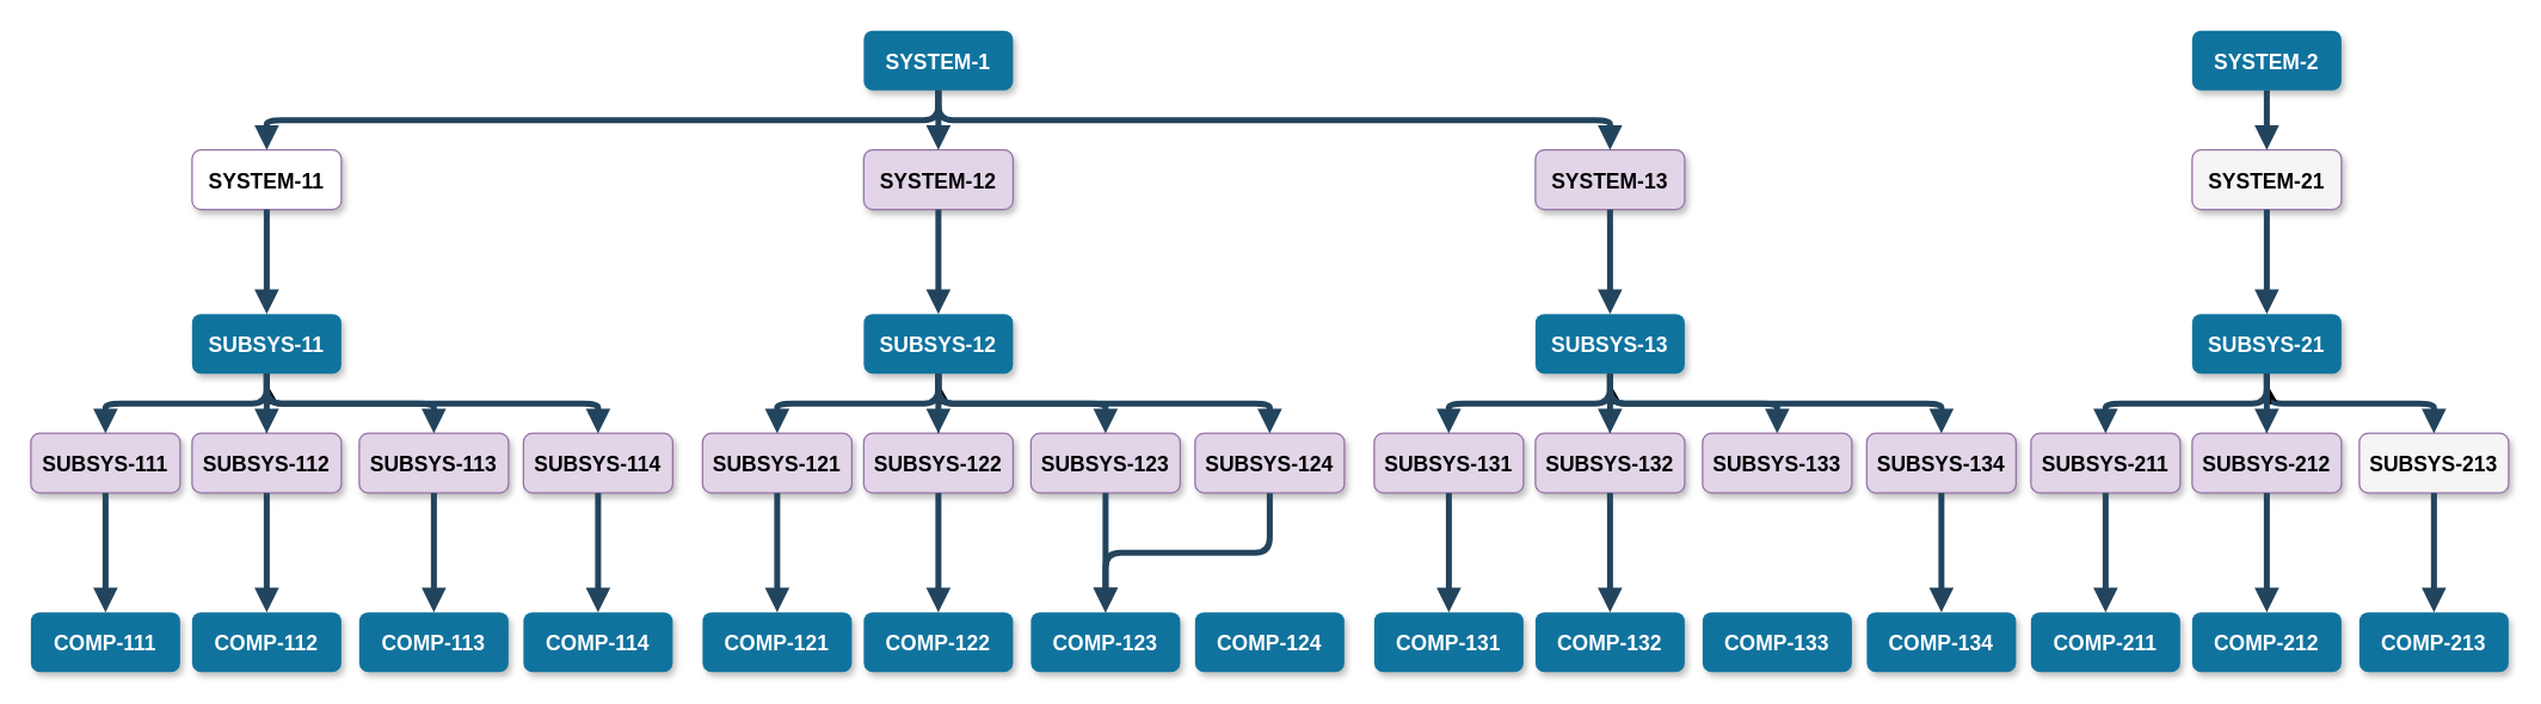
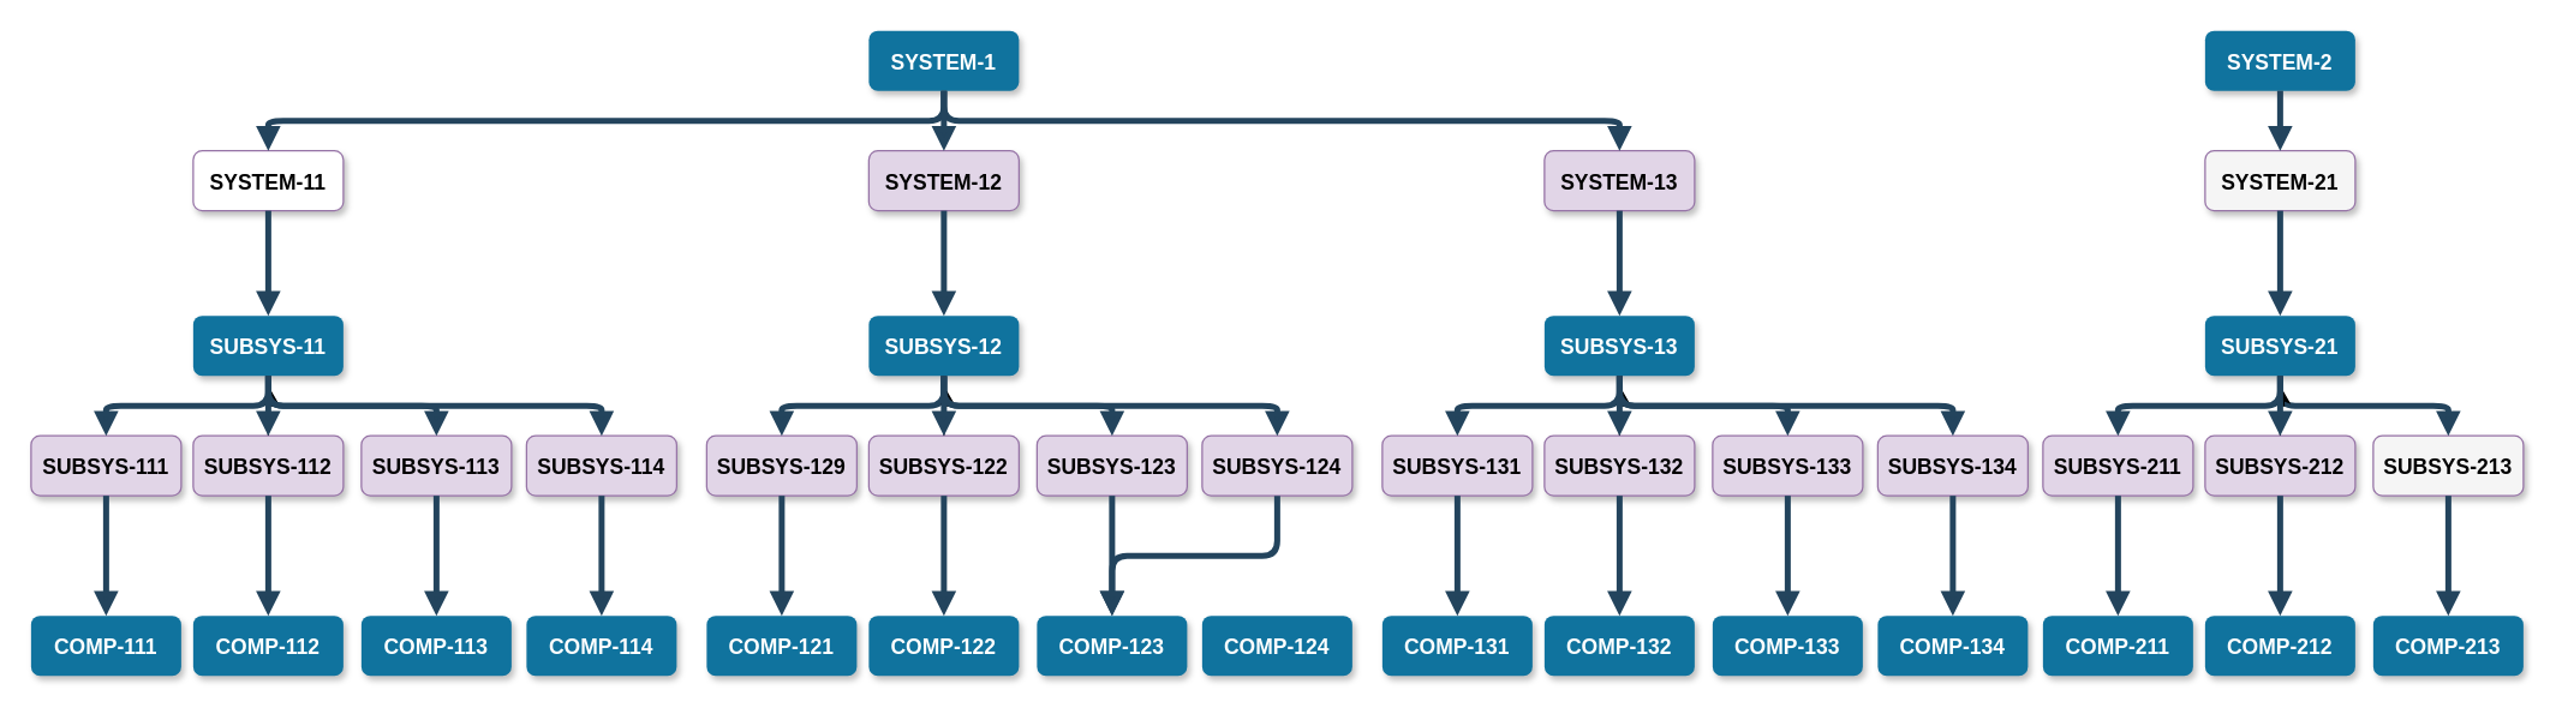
- <mxCell id="35" value="SUBSYS-121" style="rounded=1;fillColor=#e1d5e7;strokeColor=#9673a6;shadow=1;fontStyle=1;fontSize=14;" vertex="1" parent="1"><mxGeometry x="470" y="290" width="100" height="40" as="geometry" /></mxCell>
+ <mxCell id="35" value="SUBSYS-129" style="rounded=1;fillColor=#e1d5e7;strokeColor=#9673a6;shadow=1;fontStyle=1;fontSize=14;" vertex="1" parent="1"><mxGeometry x="470" y="290" width="100" height="40" as="geometry" /></mxCell>
+ <mxCell id="52" value="" style="edgeStyle=elbowEdgeStyle;elbow=vertical;strokeWidth=4;endArrow=block;endFill=1;fontStyle=1;strokeColor=#23445D;" edge="1" parent="1" source="49" target="50"><mxGeometry x="960" y="35.5" width="100" height="100" as="geometry"><mxPoint x="920" y="-154.5" as="sourcePoint" /><mxPoint x="1020" y="-254.5" as="targetPoint" /></mxGeometry></mxCell>
